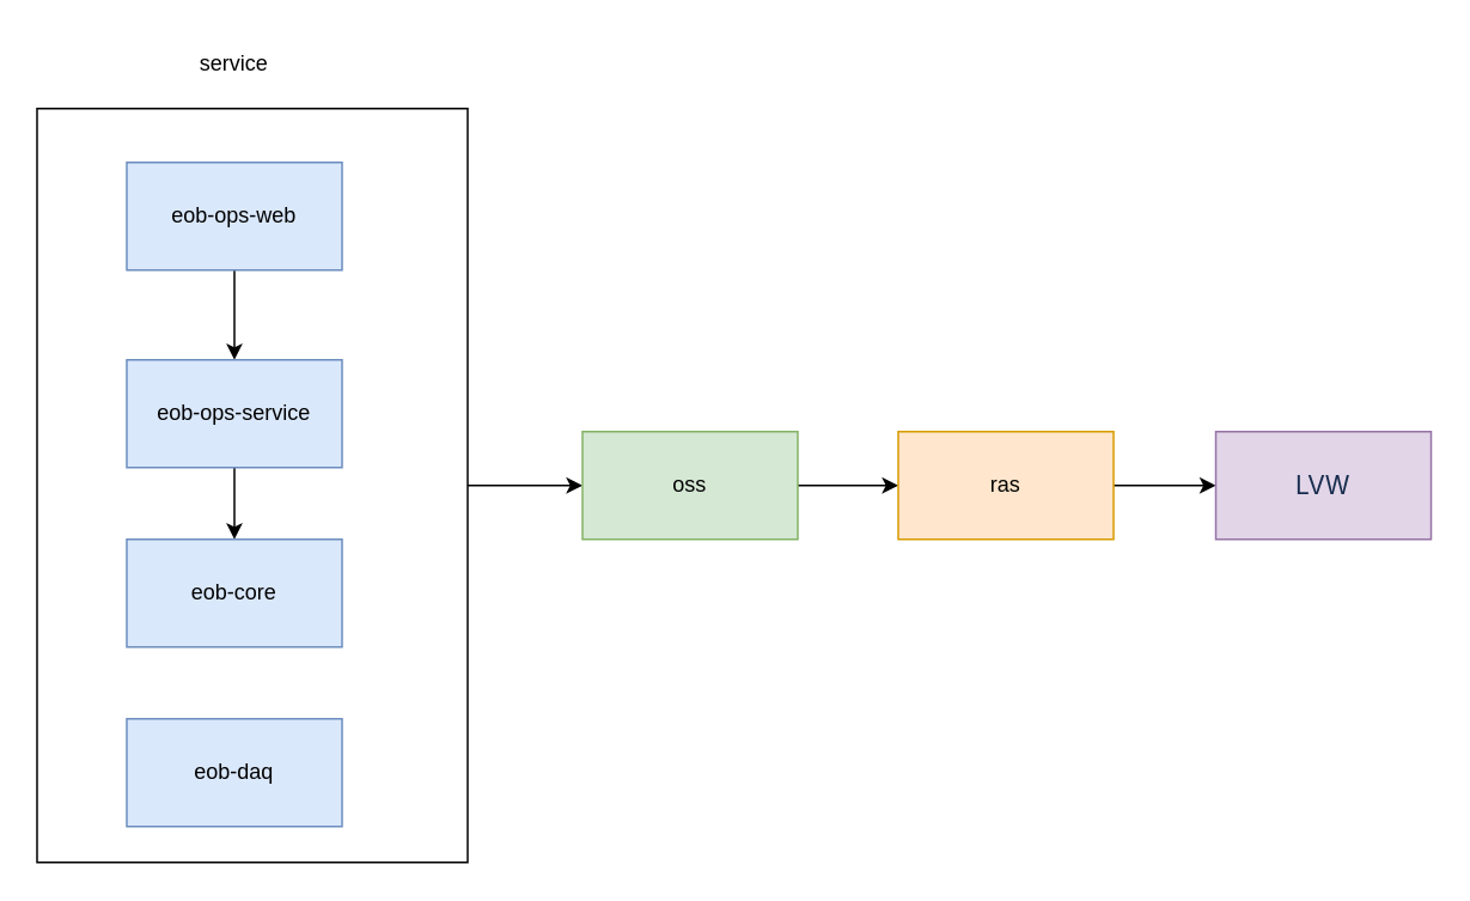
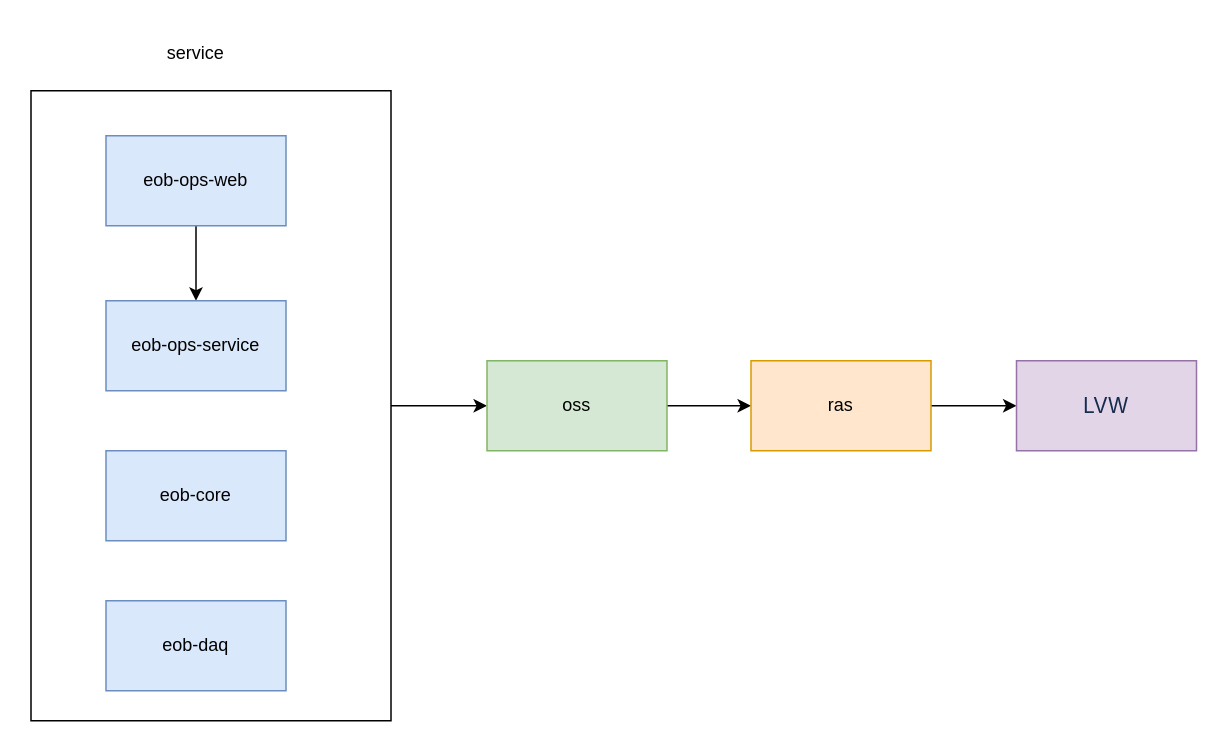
- <mxCell id="6" style="edgeStyle=orthogonalEdgeStyle;rounded=0;orthogonalLoop=1;jettySize=auto;html=1;exitX=0.5;exitY=1;exitDx=0;exitDy=0;" edge="1" parent="1" source="7" target="8"><mxGeometry relative="1" as="geometry" /></mxCell>
